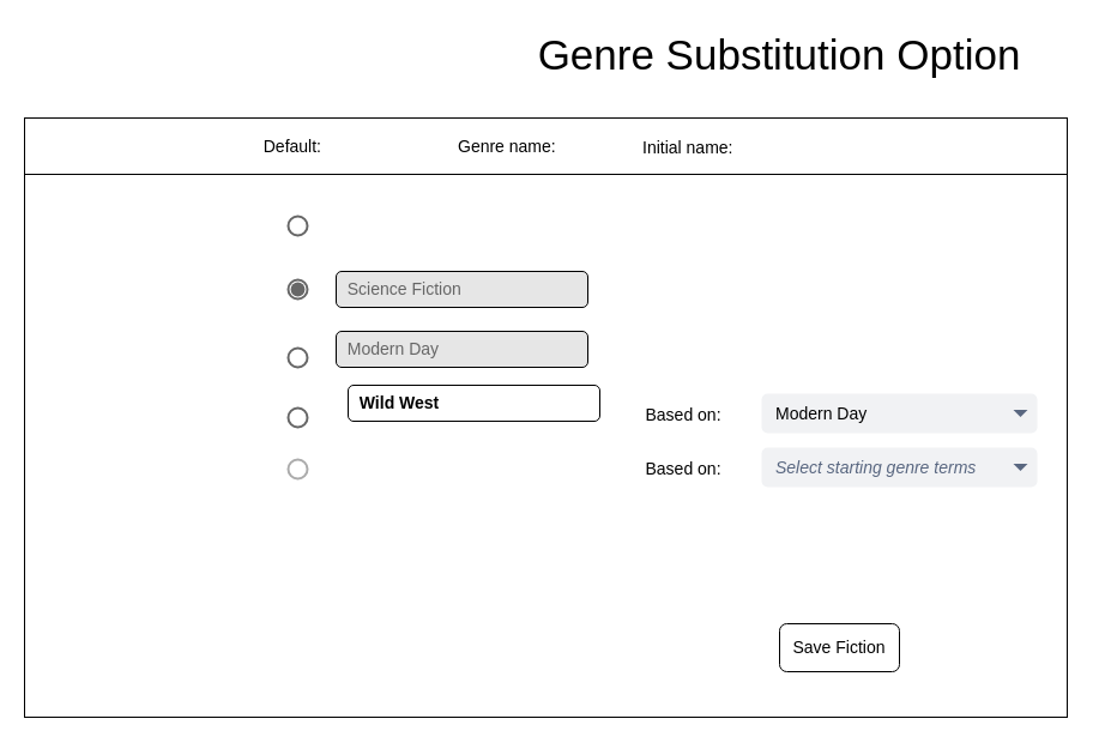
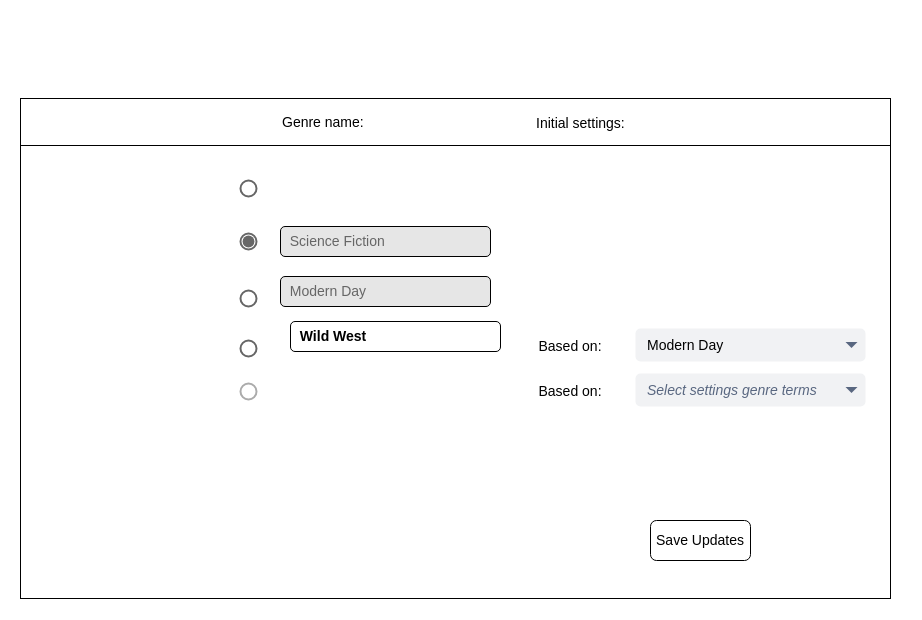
- <mxCell id="3" value="&lt;font style=&quot;font-size: 35px&quot;&gt;Genre Substitution Option&lt;/font&gt;" style="text;html=1;strokeColor=none;fillColor=none;align=center;verticalAlign=middle;whiteSpace=wrap;rounded=0;" vertex="1" parent="1"><mxGeometry x="400" y="20" width="500" height="50" as="geometry" /></mxCell>
- <mxCell id="17" value="&lt;font style=&quot;font-size: 14px&quot;&gt;Default:&lt;/font&gt;" style="text;html=1;strokeColor=none;fillColor=none;align=right;verticalAlign=middle;whiteSpace=wrap;rounded=0;" vertex="1" parent="1"><mxGeometry x="178" y="112" width="92" height="20" as="geometry" /></mxCell>
- <mxCell id="16" value="&lt;font style=&quot;font-size: 14px&quot;&gt;Genre name:&lt;/font&gt;" style="text;html=1;strokeColor=none;fillColor=none;align=left;verticalAlign=middle;whiteSpace=wrap;rounded=0;" vertex="1" parent="1"><mxGeometry x="380" y="112" width="92" height="20" as="geometry" /></mxCell>
+ <mxCell id="16" value="&lt;font style=&quot;font-size: 14px&quot;&gt;Genre name:&lt;/font&gt;" style="text;html=1;strokeColor=none;fillColor=none;align=left;verticalAlign=middle;whiteSpace=wrap;rounded=0;" vertex="1" parent="1"><mxGeometry x="280" y="112" width="92" height="20" as="geometry" /></mxCell>
- <mxCell id="19" value="&lt;span style=&quot;font-size: 14px&quot;&gt;Initial name:&lt;/span&gt;" style="text;html=1;strokeColor=none;fillColor=none;align=left;verticalAlign=middle;whiteSpace=wrap;rounded=0;" vertex="1" parent="1"><mxGeometry x="534" y="113" width="92" height="20" as="geometry" /></mxCell>
+ <mxCell id="19" value="&lt;span style=&quot;font-size: 14px&quot;&gt;Initial settings:&lt;/span&gt;" style="text;html=1;strokeColor=none;fillColor=none;align=left;verticalAlign=middle;whiteSpace=wrap;rounded=0;" vertex="1" parent="1"><mxGeometry x="534" y="113" width="92" height="20" as="geometry" /></mxCell>
- <mxCell id="21" value="&lt;span style=&quot;font-size: 14px&quot;&gt;&lt;i&gt;Select starting genre terms&lt;/i&gt;&lt;/span&gt;" style="rounded=1;fillColor=#F1F2F4;strokeColor=none;html=1;fontColor=#596780;align=left;fontSize=12;spacingLeft=10" vertex="1" parent="1"><mxGeometry x="635" y="373" width="230" height="33" as="geometry" /></mxCell>
+ <mxCell id="21" value="&lt;span style=&quot;font-size: 14px&quot;&gt;&lt;i&gt;Select settings genre terms&lt;/i&gt;&lt;/span&gt;" style="rounded=1;fillColor=#F1F2F4;strokeColor=none;html=1;fontColor=#596780;align=left;fontSize=12;spacingLeft=10" vertex="1" parent="1"><mxGeometry x="635" y="373" width="230" height="33" as="geometry" /></mxCell>
- <mxCell id="5" value="&lt;font style=&quot;font-size: 14px&quot;&gt;Save Fiction&lt;/font&gt;" style="rounded=1;whiteSpace=wrap;html=1;" vertex="1" parent="1"><mxGeometry x="650" y="520" width="100" height="40" as="geometry" /></mxCell>
+ <mxCell id="5" value="&lt;font style=&quot;font-size: 14px&quot;&gt;Save Updates&lt;/font&gt;" style="rounded=1;whiteSpace=wrap;html=1;" vertex="1" parent="1"><mxGeometry x="650" y="520" width="100" height="40" as="geometry" /></mxCell>
